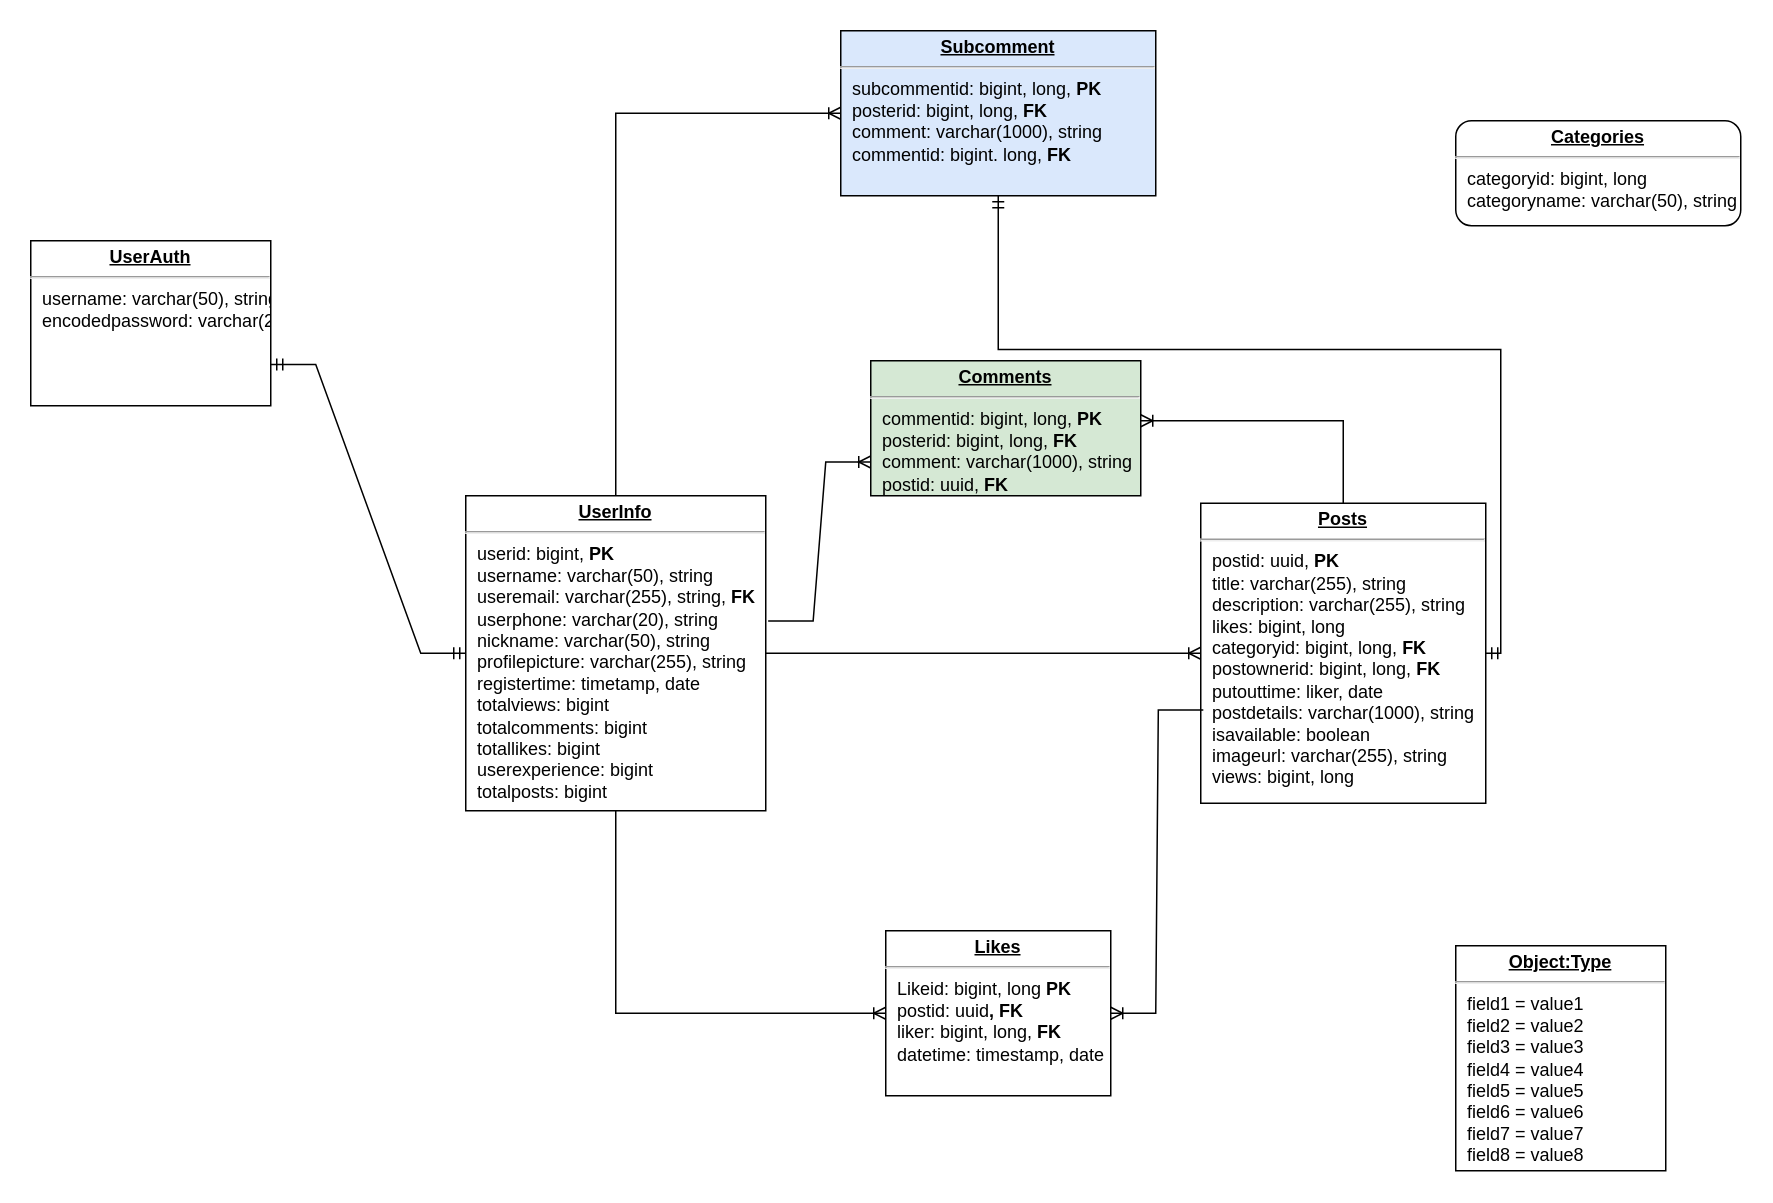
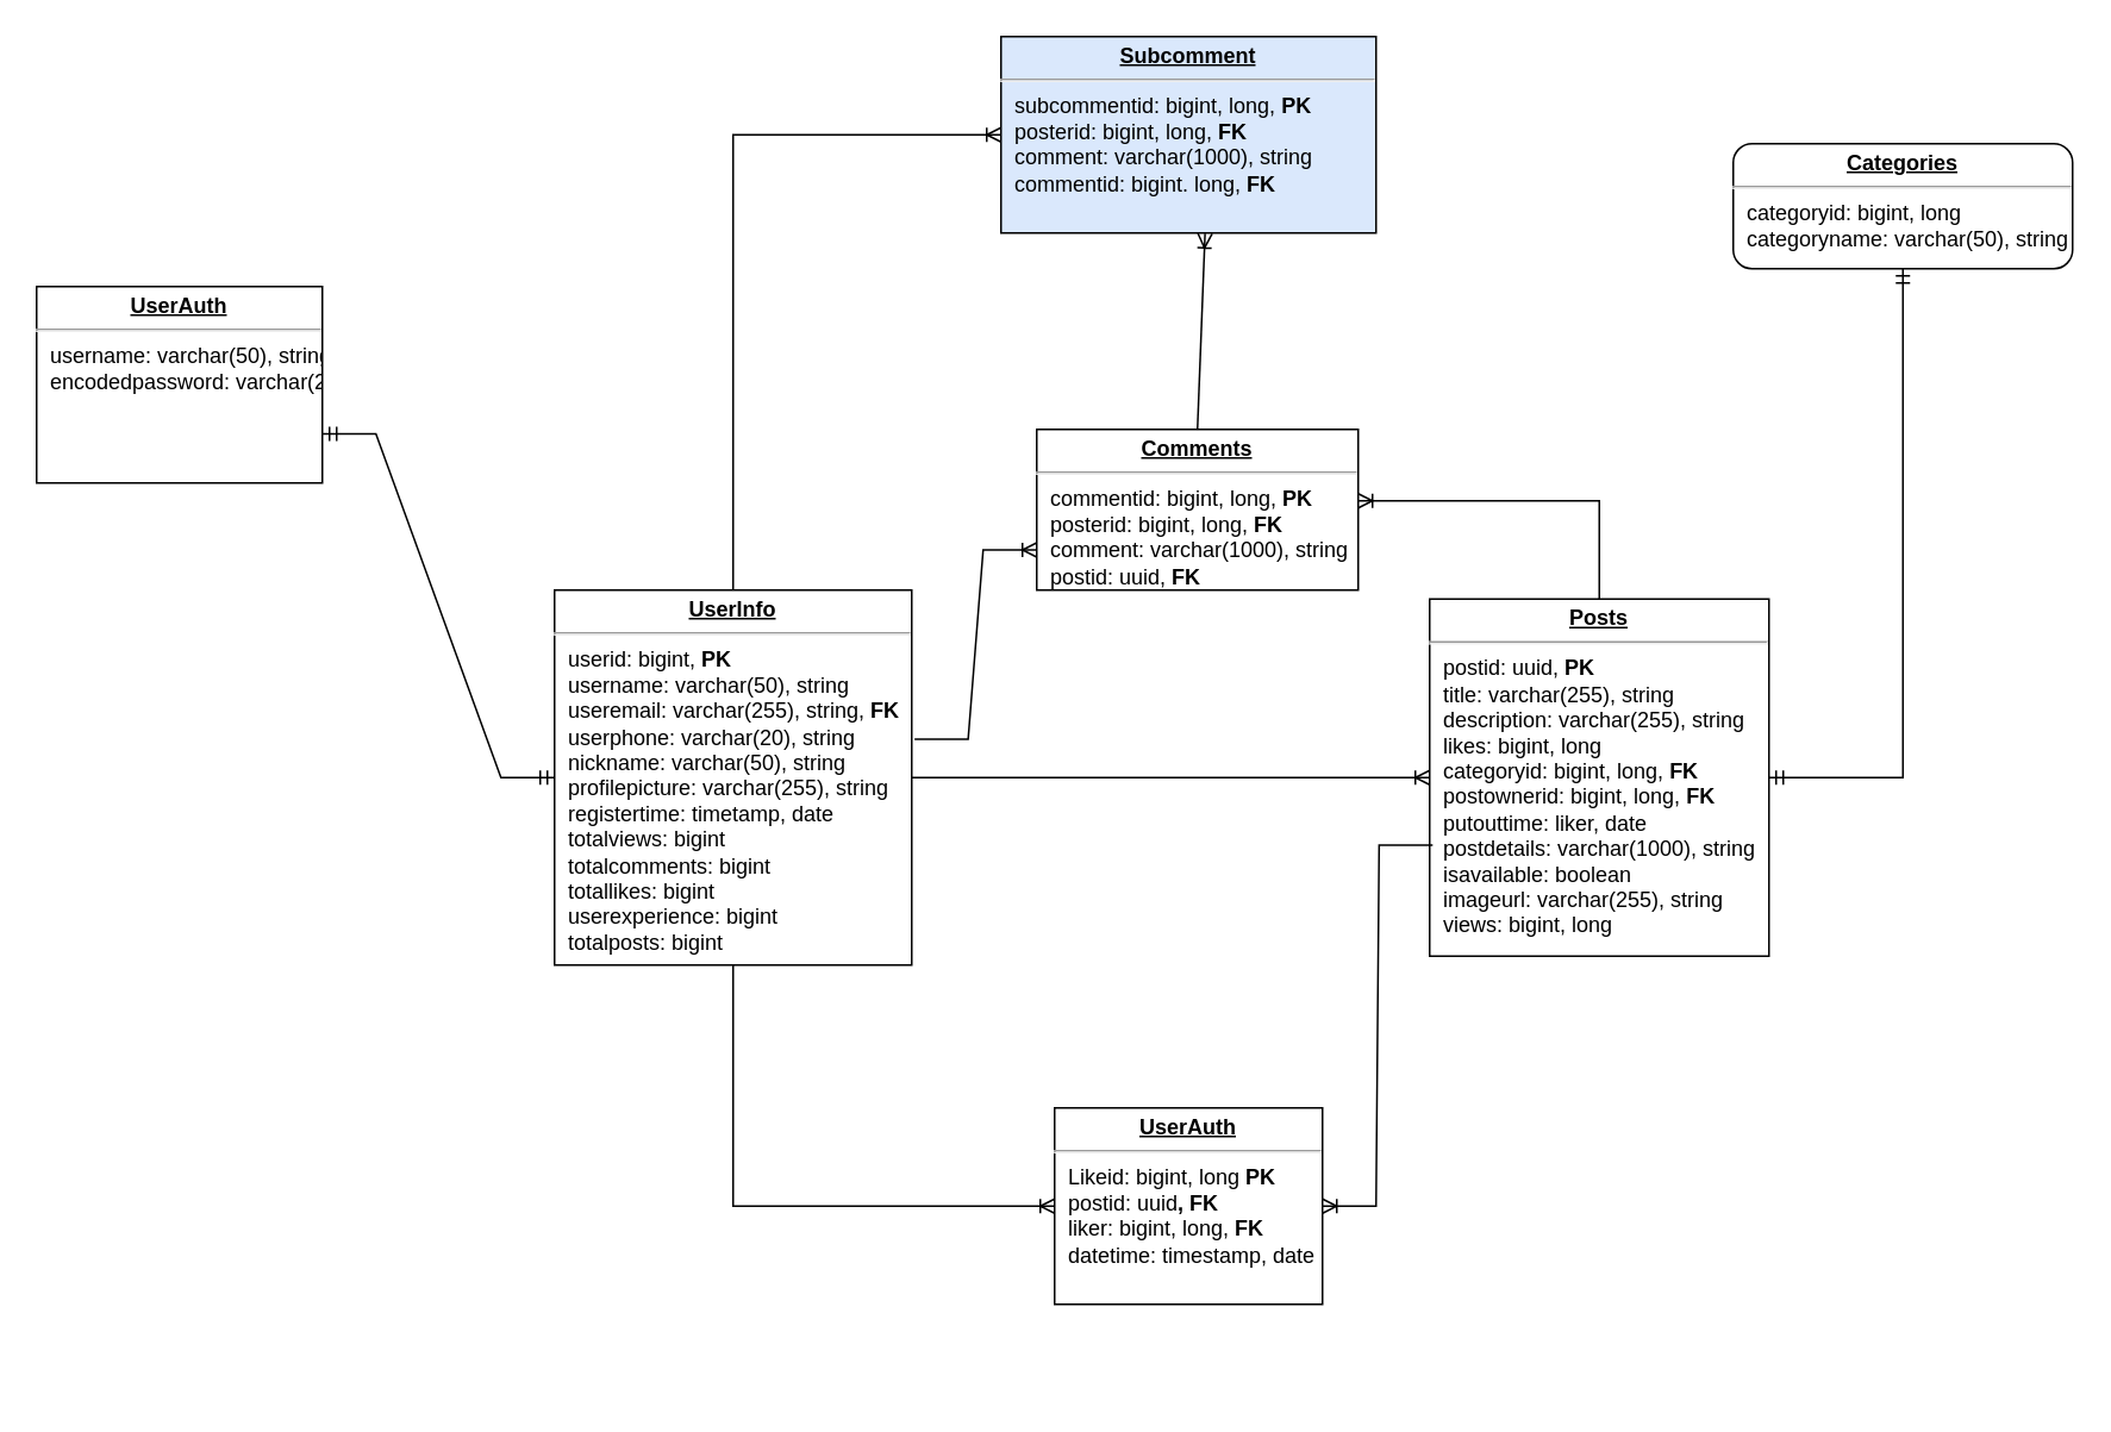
+ <mxCell id="16" value="" style="fontSize=12;html=1;endArrow=ERoneToMany;rounded=0;exitX=0.5;exitY=0;exitDx=0;exitDy=0;entryX=0.544;entryY=1.003;entryDx=0;entryDy=0;entryPerimeter=0;" edge="1" parent="1" source="8" target="9"><mxGeometry width="100" height="100" relative="1" as="geometry"><mxPoint x="670" y="320" as="sourcePoint" /><mxPoint x="660" y="132" as="targetPoint" /></mxGeometry></mxCell>
- <mxCell id="18" value="" style="edgeStyle=orthogonalEdgeStyle;fontSize=12;html=1;endArrow=ERmandOne;startArrow=ERmandOne;rounded=0;exitX=1;exitY=0.5;exitDx=0;exitDy=0;" edge="1" parent="1" source="5" target="9"><mxGeometry width="100" height="100" relative="1" as="geometry"><mxPoint x="1020" y="335" as="sourcePoint" /><mxPoint x="1120" y="235" as="targetPoint" /></mxGeometry></mxCell>
+ <mxCell id="18" value="" style="edgeStyle=orthogonalEdgeStyle;fontSize=12;html=1;endArrow=ERmandOne;startArrow=ERmandOne;rounded=0;exitX=1;exitY=0.5;exitDx=0;exitDy=0;entryX=0.5;entryY=1;entryDx=0;entryDy=0;" edge="1" parent="1" source="5" target="4"><mxGeometry width="100" height="100" relative="1" as="geometry"><mxPoint x="1020" y="335" as="sourcePoint" /><mxPoint x="1120" y="235" as="targetPoint" /></mxGeometry></mxCell>
- <mxCell id="8" value="&lt;p style=&quot;margin: 0px ; margin-top: 4px ; text-align: center ; text-decoration: underline&quot;&gt;&lt;b&gt;Comments&lt;/b&gt;&lt;/p&gt;&lt;hr&gt;&lt;p style=&quot;margin: 0px ; margin-left: 8px&quot;&gt;commentid: bigint, long, &lt;b&gt;PK&lt;/b&gt;&lt;/p&gt;&lt;p style=&quot;margin: 0px ; margin-left: 8px&quot;&gt;posterid: bigint, long, &lt;b&gt;FK&lt;/b&gt;&lt;/p&gt;&lt;p style=&quot;margin: 0px ; margin-left: 8px&quot;&gt;comment: varchar(1000), string&lt;/p&gt;&lt;p style=&quot;margin: 0px ; margin-left: 8px&quot;&gt;postid: uuid, &lt;b&gt;FK&lt;/b&gt;&lt;/p&gt;" style="verticalAlign=top;align=left;overflow=fill;fontSize=12;fontFamily=Helvetica;html=1;rounded=0;shadow=0;comic=0;labelBackgroundColor=none;strokeWidth=1;fillColor=#d5e8d4;" parent="1" vertex="1"><mxGeometry x="580" y="240" width="180" height="90" as="geometry" /></mxCell>
+ <mxCell id="8" value="&lt;p style=&quot;margin: 0px ; margin-top: 4px ; text-align: center ; text-decoration: underline&quot;&gt;&lt;b&gt;Comments&lt;/b&gt;&lt;/p&gt;&lt;hr&gt;&lt;p style=&quot;margin: 0px ; margin-left: 8px&quot;&gt;commentid: bigint, long, &lt;b&gt;PK&lt;/b&gt;&lt;/p&gt;&lt;p style=&quot;margin: 0px ; margin-left: 8px&quot;&gt;posterid: bigint, long, &lt;b&gt;FK&lt;/b&gt;&lt;/p&gt;&lt;p style=&quot;margin: 0px ; margin-left: 8px&quot;&gt;comment: varchar(1000), string&lt;/p&gt;&lt;p style=&quot;margin: 0px ; margin-left: 8px&quot;&gt;postid: uuid, &lt;b&gt;FK&lt;/b&gt;&lt;/p&gt;" style="verticalAlign=top;align=left;overflow=fill;fontSize=12;fontFamily=Helvetica;html=1;rounded=0;shadow=0;comic=0;labelBackgroundColor=none;strokeWidth=1" parent="1" vertex="1"><mxGeometry x="580" y="240" width="180" height="90" as="geometry" /></mxCell>
- <mxCell id="6" value="&lt;p style=&quot;margin: 0px ; margin-top: 4px ; text-align: center ; text-decoration: underline&quot;&gt;&lt;b&gt;Likes&lt;/b&gt;&lt;/p&gt;&lt;hr&gt;&lt;p style=&quot;margin: 0px ; margin-left: 8px&quot;&gt;Likeid: bigint, long &lt;b&gt;PK&lt;/b&gt;&lt;br&gt;postid: uuid&lt;b&gt;, FK&lt;/b&gt;&lt;/p&gt;&lt;p style=&quot;margin: 0px ; margin-left: 8px&quot;&gt;liker: bigint, long, &lt;b&gt;FK&lt;/b&gt;&lt;/p&gt;&lt;p style=&quot;margin: 0px ; margin-left: 8px&quot;&gt;datetime: timestamp, date&lt;/p&gt;" style="verticalAlign=top;align=left;overflow=fill;fontSize=12;fontFamily=Helvetica;html=1;rounded=0;shadow=0;comic=0;labelBackgroundColor=none;strokeWidth=1" parent="1" vertex="1"><mxGeometry x="590" y="620" width="150" height="110" as="geometry" /></mxCell>
+ <mxCell id="6" value="&lt;p style=&quot;margin: 0px ; margin-top: 4px ; text-align: center ; text-decoration: underline&quot;&gt;&lt;b&gt;UserAuth&lt;/b&gt;&lt;/p&gt;&lt;hr&gt;&lt;p style=&quot;margin: 0px ; margin-left: 8px&quot;&gt;Likeid: bigint, long &lt;b&gt;PK&lt;/b&gt;&lt;br&gt;postid: uuid&lt;b&gt;, FK&lt;/b&gt;&lt;/p&gt;&lt;p style=&quot;margin: 0px ; margin-left: 8px&quot;&gt;liker: bigint, long, &lt;b&gt;FK&lt;/b&gt;&lt;/p&gt;&lt;p style=&quot;margin: 0px ; margin-left: 8px&quot;&gt;datetime: timestamp, date&lt;/p&gt;" style="verticalAlign=top;align=left;overflow=fill;fontSize=12;fontFamily=Helvetica;html=1;rounded=0;shadow=0;comic=0;labelBackgroundColor=none;strokeWidth=1" parent="1" vertex="1"><mxGeometry x="590" y="620" width="150" height="110" as="geometry" /></mxCell>
- <mxCell id="7" value="&lt;p style=&quot;margin: 0px ; margin-top: 4px ; text-align: center ; text-decoration: underline&quot;&gt;&lt;b&gt;Object:Type&lt;/b&gt;&lt;/p&gt;&lt;hr&gt;&lt;p style=&quot;margin: 0px ; margin-left: 8px&quot;&gt;field1 = value1&lt;br&gt;field2 = value2&lt;br&gt;field3 = value3&lt;/p&gt;&lt;p style=&quot;margin: 0px ; margin-left: 8px&quot;&gt;field4 = value4&lt;br&gt;&lt;/p&gt;&lt;p style=&quot;margin: 0px ; margin-left: 8px&quot;&gt;field5 = value5&lt;br&gt;&lt;/p&gt;&lt;p style=&quot;margin: 0px ; margin-left: 8px&quot;&gt;field6 = value6&lt;br&gt;&lt;/p&gt;&lt;p style=&quot;margin: 0px ; margin-left: 8px&quot;&gt;field7 = value7&lt;br&gt;&lt;/p&gt;&lt;p style=&quot;margin: 0px ; margin-left: 8px&quot;&gt;field8 = value8&lt;/p&gt;" style="verticalAlign=top;align=left;overflow=fill;fontSize=12;fontFamily=Helvetica;html=1;rounded=0;shadow=0;comic=0;labelBackgroundColor=none;strokeWidth=1" parent="1" vertex="1"><mxGeometry x="970" y="630" width="140" height="150" as="geometry" /></mxCell>
